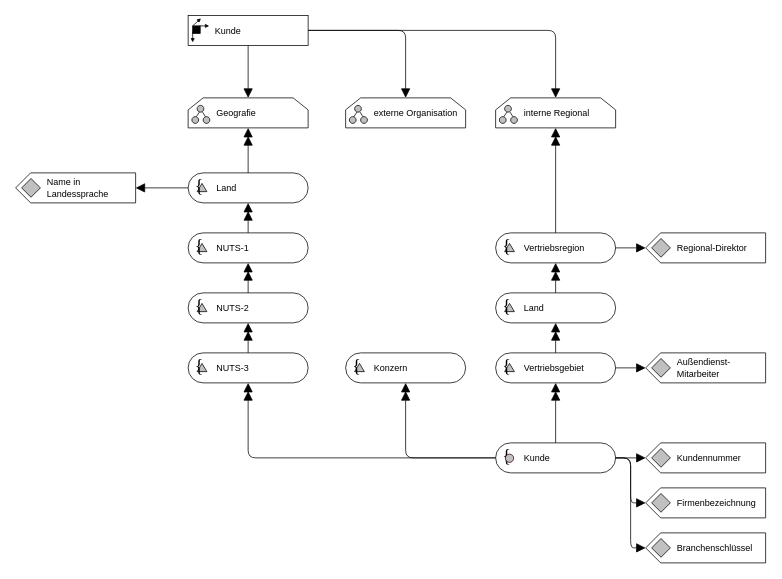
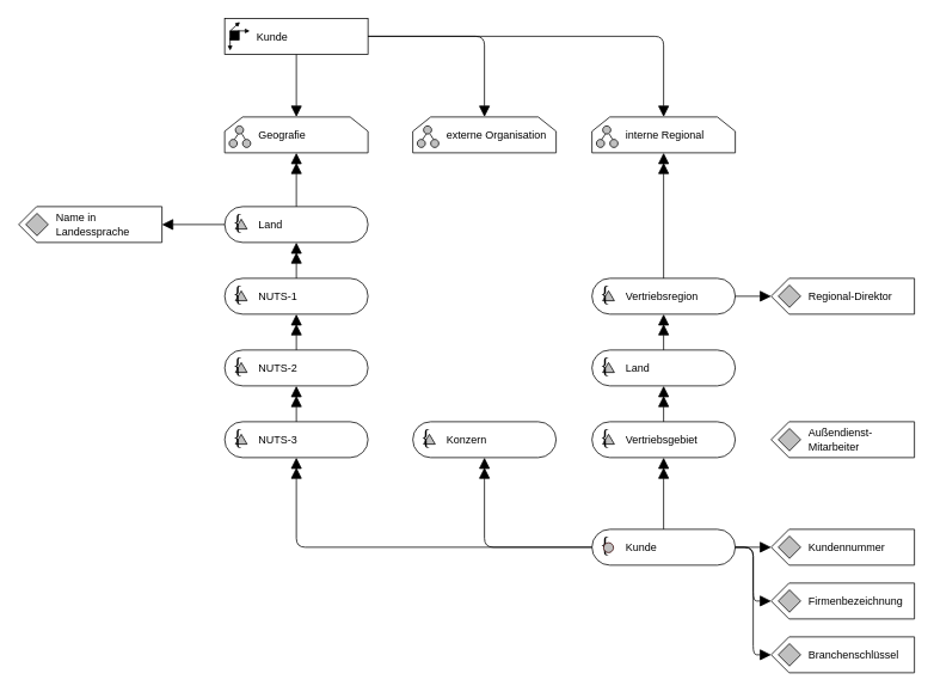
- <mxCell id="91" value="" style="vsdxID=5;edgeStyle=elbowEdgeStyle;startArrow=none;endArrow=block;startSize=10;endSize=10;strokeColor=#000000;spacingTop=0;spacingBottom=0;spacingLeft=0;spacingRight=0;verticalAlign=middle;html=1;labelBackgroundColor=#FFFFFF;rounded=1;jumpStyle=arc;startFill=0;endFill=1;curved=0;orthogonal=0;orthogonalLoop=0;ignoreEdge=0;noJump=0;" edge="1" parent="1" source="72" target="85"><mxGeometry x="-0.143" relative="1" as="geometry"><mxPoint x="830" y="620" as="sourcePoint" /><mxPoint x="870" y="700" as="targetPoint" /><mxPoint as="offset" /></mxGeometry></mxCell>
